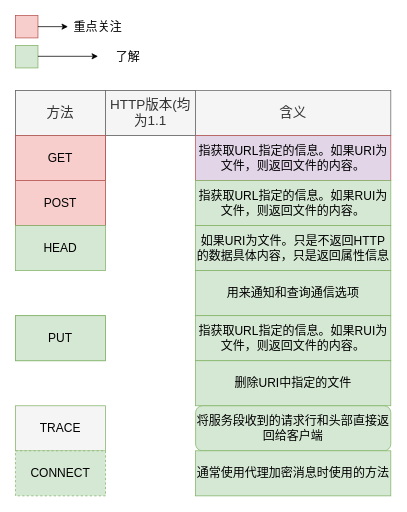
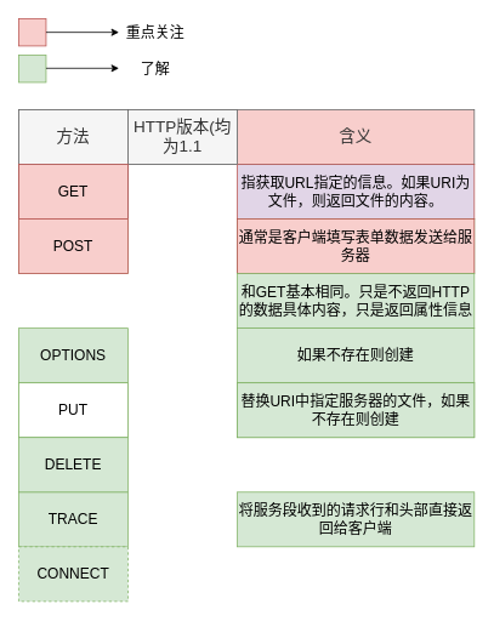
- <mxCell id="30" value="重点关注" style="text;html=1;strokeColor=none;fillColor=none;align=center;verticalAlign=middle;whiteSpace=wrap;rounded=0;fontSize=16;" vertex="1" parent="1"><mxGeometry x="90" y="25" width="80" height="20" as="geometry" /></mxCell>
+ <mxCell id="30" value="重点关注" style="text;html=1;strokeColor=none;fillColor=none;align=center;verticalAlign=middle;whiteSpace=wrap;rounded=0;fontSize=16;" vertex="1" parent="1"><mxGeometry x="130" y="25" width="80" height="20" as="geometry" /></mxCell>
- <mxCell id="4" value="含义" style="rounded=0;whiteSpace=wrap;html=1;fillColor=#f5f5f5;strokeColor=#666666;fontColor=#333333;fontSize=18;" vertex="1" parent="1"><mxGeometry x="260" y="120" width="260" height="60" as="geometry" /></mxCell>
+ <mxCell id="4" value="含义" style="rounded=0;whiteSpace=wrap;html=1;fillColor=#f8cecc;strokeColor=#666666;fontColor=#333333;fontSize=18;" vertex="1" parent="1"><mxGeometry x="260" y="120" width="260" height="60" as="geometry" /></mxCell>
+ <mxCell id="12" value="通常是客户端填写表单数据发送给服务器" style="rounded=0;whiteSpace=wrap;html=1;fontSize=16;fillColor=#f8cecc;strokeColor=#b85450;" vertex="1" parent="1"><mxGeometry x="260" y="240" width="260" height="60" as="geometry" /></mxCell>
- <mxCell id="17" value="&lt;font style=&quot;font-size: 16px&quot;&gt;HEAD&lt;/font&gt;" style="rounded=0;whiteSpace=wrap;html=1;fontSize=16;fillColor=#d5e8d4;strokeColor=#82b366;" vertex="1" parent="1"><mxGeometry x="20" y="300" width="120" height="60" as="geometry" /></mxCell>
- <mxCell id="14" value="如果URI为文件。只是不返回HTTP的数据具体内容，只是返回属性信息" style="rounded=0;whiteSpace=wrap;html=1;fontSize=16;fillColor=#d5e8d4;strokeColor=#82b366;" vertex="1" parent="1"><mxGeometry x="260" y="300" width="260" height="60" as="geometry" /></mxCell>
+ <mxCell id="14" value="和GET基本相同。只是不返回HTTP的数据具体内容，只是返回属性信息" style="rounded=0;whiteSpace=wrap;html=1;fontSize=16;fillColor=#d5e8d4;strokeColor=#82b366;" vertex="1" parent="1"><mxGeometry x="260" y="300" width="260" height="60" as="geometry" /></mxCell>
+ <mxCell id="15" value="&lt;span style=&quot;font-size: 16px&quot;&gt;OPTIONS&lt;/span&gt;" style="rounded=0;whiteSpace=wrap;html=1;fontSize=16;fillColor=#d5e8d4;strokeColor=#82b366;" vertex="1" parent="1"><mxGeometry x="20" y="360" width="120" height="60" as="geometry" /></mxCell>
- <mxCell id="16" value="&lt;span style=&quot;font-size: 16px&quot;&gt;用来通知和查询通信选项&lt;/span&gt;" style="rounded=0;whiteSpace=wrap;html=1;fontSize=16;fillColor=#d5e8d4;strokeColor=#82b366;" vertex="1" parent="1"><mxGeometry x="260" y="360" width="260" height="60" as="geometry" /></mxCell>
+ <mxCell id="16" value="&lt;span style=&quot;font-size: 16px&quot;&gt;如果不存在则创建&lt;/span&gt;" style="rounded=0;whiteSpace=wrap;html=1;fontSize=16;fillColor=#d5e8d4;strokeColor=#82b366;" vertex="1" parent="1"><mxGeometry x="260" y="360" width="260" height="60" as="geometry" /></mxCell>
- <mxCell id="20" value="&lt;span style=&quot;font-size: 16px&quot;&gt;PUT&lt;/span&gt;" style="rounded=0;whiteSpace=wrap;html=1;fontSize=16;fillColor=#d5e8d4;strokeColor=#82b366;" vertex="1" parent="1"><mxGeometry x="20" y="420" width="120" height="60" as="geometry" /></mxCell>
+ <mxCell id="20" value="&lt;span style=&quot;font-size: 16px&quot;&gt;PUT&lt;/span&gt;" style="rounded=0;whiteSpace=wrap;html=1;fontSize=16;fillColor=#ffffff;strokeColor=#82b366;" vertex="1" parent="1"><mxGeometry x="20" y="420" width="120" height="60" as="geometry" /></mxCell>
+ <mxCell id="21" value="&lt;font style=&quot;font-size: 16px&quot;&gt;替换URI中指定服务器的文件，如果不存在则创建&lt;/font&gt;" style="rounded=0;whiteSpace=wrap;html=1;fontSize=16;fillColor=#d5e8d4;strokeColor=#82b366;" vertex="1" parent="1"><mxGeometry x="260" y="420" width="260" height="60" as="geometry" /></mxCell>
+ <mxCell id="25" value="&lt;font style=&quot;font-size: 16px&quot;&gt;DELETE&lt;/font&gt;" style="rounded=0;whiteSpace=wrap;html=1;fontSize=16;fillColor=#d5e8d4;strokeColor=#82b366;" vertex="1" parent="1"><mxGeometry x="20" y="480" width="120" height="60" as="geometry" /></mxCell>
- <mxCell id="22" value="&lt;span style=&quot;font-size: 16px&quot;&gt;删除URI中指定的文件&lt;/span&gt;" style="rounded=0;whiteSpace=wrap;html=1;fontSize=16;fillColor=#d5e8d4;strokeColor=#82b366;" vertex="1" parent="1"><mxGeometry x="260" y="480" width="260" height="60" as="geometry" /></mxCell>
- <mxCell id="23" value="&lt;span style=&quot;font-size: 16px&quot;&gt;TRACE&lt;/span&gt;" style="rounded=0;whiteSpace=wrap;html=1;fontSize=16;fillColor=#f5f5f5;strokeColor=#82b366;" vertex="1" parent="1"><mxGeometry x="20" y="540" width="120" height="60" as="geometry" /></mxCell>
+ <mxCell id="23" value="&lt;span style=&quot;font-size: 16px&quot;&gt;TRACE&lt;/span&gt;" style="rounded=0;whiteSpace=wrap;html=1;fontSize=16;fillColor=#d5e8d4;strokeColor=#82b366;" vertex="1" parent="1"><mxGeometry x="20" y="540" width="120" height="60" as="geometry" /></mxCell>
- <mxCell id="24" value="将服务段收到的请求行和头部直接返回给客户端" style="whiteSpace=wrap;html=1;fontSize=16;fillColor=#d5e8d4;strokeColor=#82b366;rounded=1;" vertex="1" parent="1"><mxGeometry x="260" y="540" width="260" height="60" as="geometry" /></mxCell>
+ <mxCell id="24" value="将服务段收到的请求行和头部直接返回给客户端" style="rounded=0;whiteSpace=wrap;html=1;fontSize=16;fillColor=#d5e8d4;strokeColor=#82b366;" vertex="1" parent="1"><mxGeometry x="260" y="540" width="260" height="60" as="geometry" /></mxCell>
- <mxCell id="27" value="&lt;span style=&quot;font-size: 16px&quot;&gt;通常使用代理加密消息时使用的方法&lt;/span&gt;" style="rounded=0;whiteSpace=wrap;html=1;fontSize=16;fillColor=#d5e8d4;strokeColor=#82b366;" vertex="1" parent="1"><mxGeometry x="260" y="600" width="260" height="60" as="geometry" /></mxCell>
